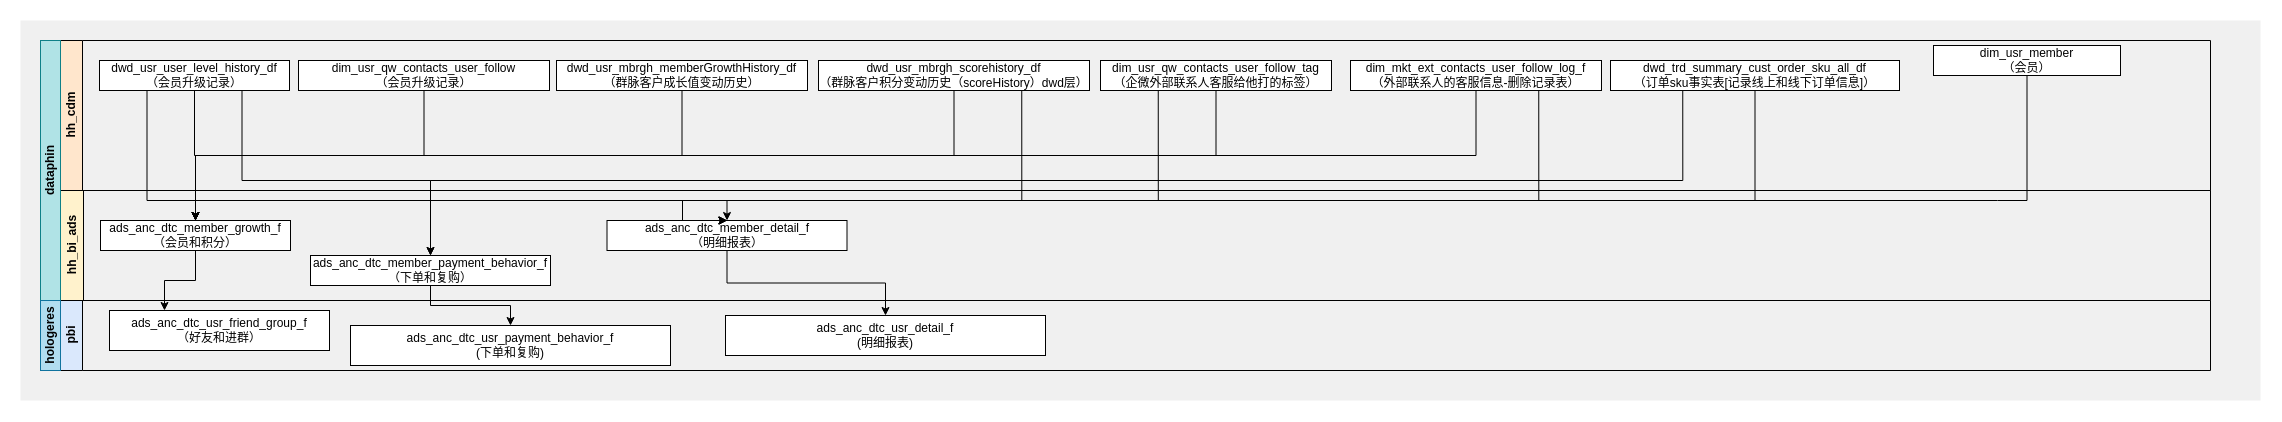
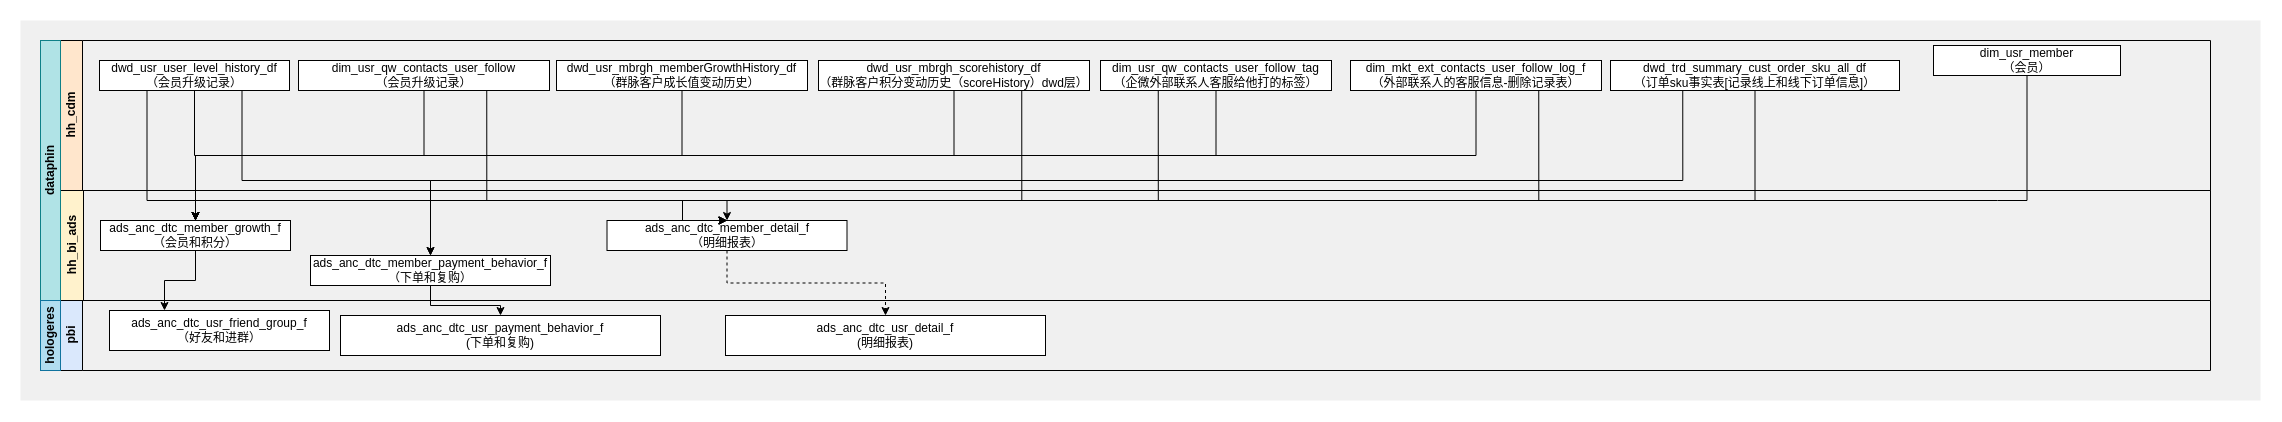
+ <mxCell id="36" style="edgeStyle=orthogonalEdgeStyle;rounded=0;orthogonalLoop=1;jettySize=auto;html=1;exitX=0.75;exitY=1;exitDx=0;exitDy=0;entryX=0.5;entryY=0;entryDx=0;entryDy=0;" edge="1" parent="1" source="5" target="24"><mxGeometry relative="1" as="geometry"><Array as="points"><mxPoint x="486" y="200" /><mxPoint x="682" y="200" /></Array></mxGeometry></mxCell>
- <mxCell id="23" style="edgeStyle=orthogonalEdgeStyle;rounded=0;orthogonalLoop=1;jettySize=auto;html=1;exitX=0.5;exitY=1;exitDx=0;exitDy=0;entryX=0.5;entryY=0;entryDx=0;entryDy=0;" edge="1" parent="1" source="24" target="14"><mxGeometry relative="1" as="geometry" /></mxCell>
+ <mxCell id="23" style="edgeStyle=orthogonalEdgeStyle;rounded=0;orthogonalLoop=1;jettySize=auto;html=1;exitX=0.5;exitY=1;exitDx=0;exitDy=0;entryX=0.5;entryY=0;entryDx=0;entryDy=0;dashed=1;" edge="1" parent="1" source="24" target="14"><mxGeometry relative="1" as="geometry" /></mxCell>
- <mxCell id="13" value="ads_anc_dtc_usr_payment_behavior_f&lt;br style=&quot;border-color: var(--border-color);&quot;&gt;(下单和复购)" style="rounded=0;whiteSpace=wrap;html=1;" vertex="1" parent="11"><mxGeometry x="291" y="25" width="320" height="40" as="geometry" /></mxCell>
+ <mxCell id="13" value="ads_anc_dtc_usr_payment_behavior_f&lt;br style=&quot;border-color: var(--border-color);&quot;&gt;(下单和复购)" style="rounded=0;whiteSpace=wrap;html=1;" vertex="1" parent="11"><mxGeometry x="281" y="15" width="320" height="40" as="geometry" /></mxCell>
